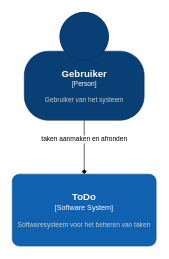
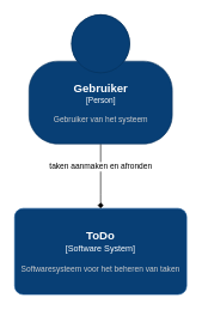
- <mxCell id="2" value="&lt;font style=&quot;font-size: 16px&quot;&gt;&lt;b&gt;ToDo&lt;/b&gt;&lt;/font&gt;&lt;div&gt;[Software System]&lt;/div&gt;&lt;br&gt;&lt;div&gt;&lt;font style=&quot;font-size: 11px&quot;&gt;&lt;font color=&quot;#cccccc&quot;&gt;Softwaresysteem voor het beheren van taken&lt;/font&gt;&lt;/div&gt;" style="rounded=1;whiteSpace=wrap;html=1;labelBackgroundColor=none;fillColor=#1061B0;fontColor=#ffffff;align=center;arcSize=10;strokeColor=#0D5091;metaEdit=1;resizable=0;points=[[0.25,0,0],[0.5,0,0],[0.75,0,0],[1,0.25,0],[1,0.5,0],[1,0.75,0],[0.75,1,0],[0.5,1,0],[0.25,1,0],[0,0.75,0],[0,0.5,0],[0,0.25,0]];" parent="1" vertex="1"><mxGeometry x="20" y="290" width="240" height="120" as="geometry" /></mxCell>
+ <mxCell id="2" value="&lt;font style=&quot;font-size: 16px&quot;&gt;&lt;b&gt;ToDo&lt;/b&gt;&lt;/font&gt;&lt;div&gt;[Software System]&lt;/div&gt;&lt;br&gt;&lt;div&gt;&lt;font style=&quot;font-size: 11px&quot;&gt;&lt;font color=&quot;#cccccc&quot;&gt;Softwaresysteem voor het beheren van taken&lt;/font&gt;&lt;/div&gt;" style="rounded=1;whiteSpace=wrap;html=1;labelBackgroundColor=none;fillColor=#083f75;fontColor=#ffffff;align=center;arcSize=10;strokeColor=#0D5091;metaEdit=1;resizable=0;points=[[0.25,0,0],[0.5,0,0],[0.75,0,0],[1,0.25,0],[1,0.5,0],[1,0.75,0],[0.75,1,0],[0.5,1,0],[0.25,1,0],[0,0.75,0],[0,0.5,0],[0,0.25,0]];" parent="1" vertex="1"><mxGeometry x="20" y="290" width="240" height="120" as="geometry" /></mxCell>
